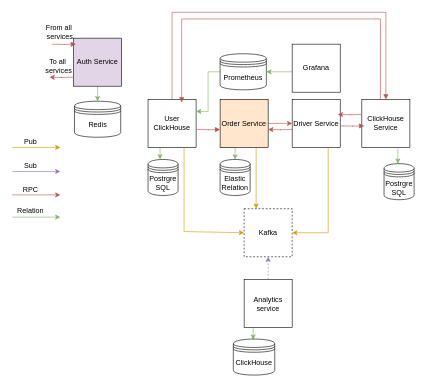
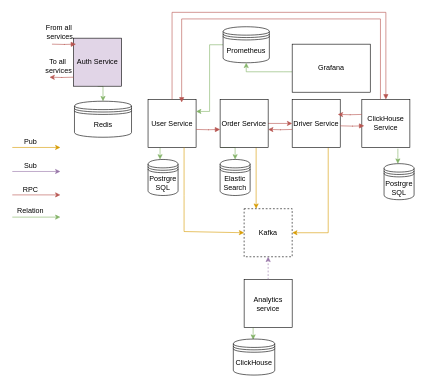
- <mxCell id="30" value="Grafana" style="whiteSpace=wrap;html=1;aspect=fixed;" vertex="1" parent="1"><mxGeometry x="486" y="73" width="80" height="80" as="geometry" /></mxCell>
+ <mxCell id="30" value="Grafana" style="whiteSpace=wrap;html=1;aspect=fixed;" vertex="1" parent="1"><mxGeometry x="486" y="73" width="130" height="80" as="geometry" /></mxCell>
- <mxCell id="28" value="Prometheus" style="shape=datastore;whiteSpace=wrap;html=1;" vertex="1" parent="1"><mxGeometry x="366" y="89" width="77" height="60" as="geometry" /></mxCell>
+ <mxCell id="28" value="Prometheus" style="shape=datastore;whiteSpace=wrap;html=1;" vertex="1" parent="1"><mxGeometry x="371" y="44" width="77" height="60" as="geometry" /></mxCell>
- <mxCell id="33" value="Redis" style="shape=datastore;whiteSpace=wrap;html=1;" vertex="1" parent="1"><mxGeometry x="123.5" y="168" width="77" height="60" as="geometry" /></mxCell>
+ <mxCell id="33" value="Redis" style="shape=datastore;whiteSpace=wrap;html=1;" vertex="1" parent="1"><mxGeometry x="123.5" y="168" width="95" height="60" as="geometry" /></mxCell>
- <mxCell id="4" value="User ClickHouse" style="whiteSpace=wrap;html=1;aspect=fixed;" vertex="1" parent="1"><mxGeometry x="246" y="165" width="80" height="80" as="geometry" /></mxCell>
+ <mxCell id="4" value="User Service" style="whiteSpace=wrap;html=1;aspect=fixed;" vertex="1" parent="1"><mxGeometry x="246" y="165" width="80" height="80" as="geometry" /></mxCell>
- <mxCell id="10" value="Order&amp;nbsp;Service" style="whiteSpace=wrap;html=1;aspect=fixed;fillColor=#ffe6cc;" vertex="1" parent="1"><mxGeometry x="366" y="165" width="80" height="80" as="geometry" /></mxCell>
+ <mxCell id="10" value="Order&amp;nbsp;Service" style="whiteSpace=wrap;html=1;aspect=fixed;" vertex="1" parent="1"><mxGeometry x="366" y="165" width="80" height="80" as="geometry" /></mxCell>
- <mxCell id="24" value="Elastic&lt;br&gt;Relation" style="shape=datastore;whiteSpace=wrap;html=1;" vertex="1" parent="1"><mxGeometry x="366" y="265" width="50" height="60" as="geometry" /></mxCell>
+ <mxCell id="24" value="Elastic&lt;br&gt;Search" style="shape=datastore;whiteSpace=wrap;html=1;" vertex="1" parent="1"><mxGeometry x="366" y="265" width="50" height="60" as="geometry" /></mxCell>
